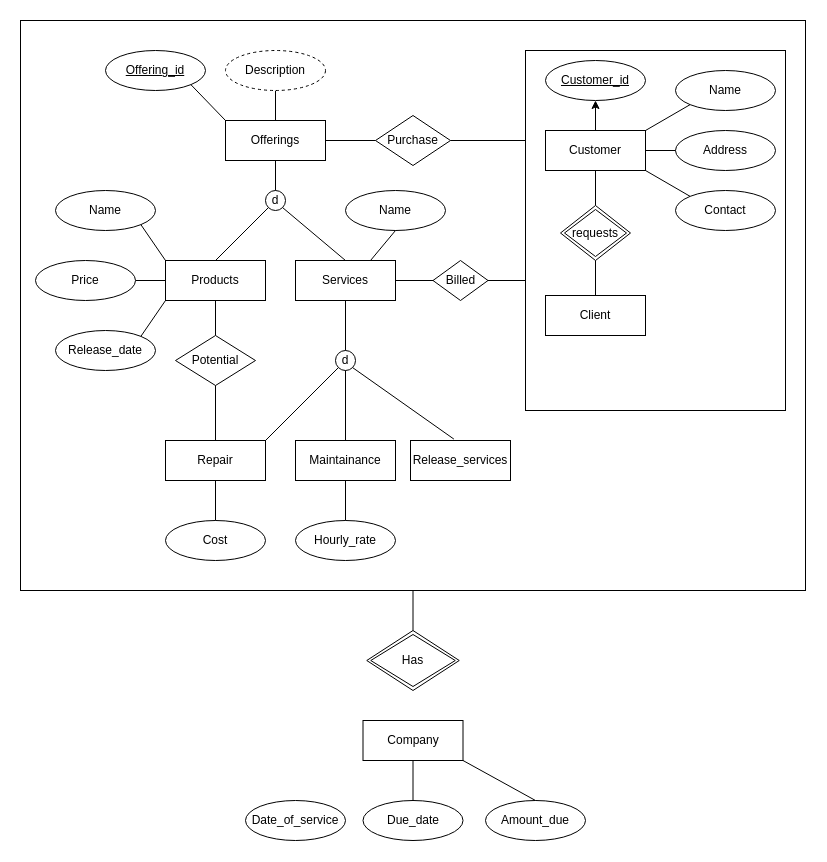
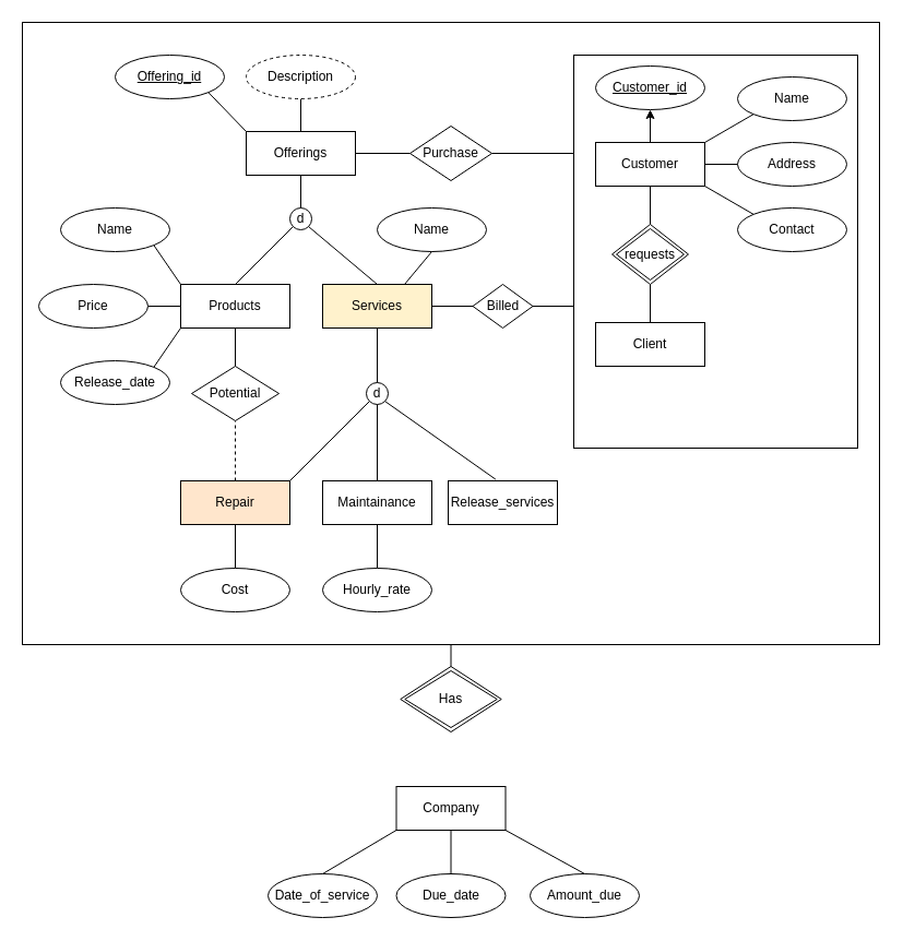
- <mxCell id="13" value="Services" style="whiteSpace=wrap;html=1;align=center;" vertex="1" parent="1"><mxGeometry x="295" y="260" width="100" height="40" as="geometry" /></mxCell>
+ <mxCell id="13" value="Services" style="whiteSpace=wrap;html=1;align=center;fillColor=#fff2cc;" vertex="1" parent="1"><mxGeometry x="295" y="260" width="100" height="40" as="geometry" /></mxCell>
- <mxCell id="27" value="" style="endArrow=none;html=1;rounded=0;exitX=0.5;exitY=0;exitDx=0;exitDy=0;entryX=0.5;entryY=1;entryDx=0;entryDy=0;" edge="1" parent="1" source="17" target="25"><mxGeometry width="50" height="50" relative="1" as="geometry"><mxPoint x="305" y="320" as="sourcePoint" /><mxPoint x="355" y="270" as="targetPoint" /></mxGeometry></mxCell>
+ <mxCell id="27" value="" style="endArrow=none;html=1;rounded=0;exitX=0.5;exitY=0;exitDx=0;exitDy=0;entryX=0.5;entryY=1;entryDx=0;entryDy=0;dashed=1;" edge="1" parent="1" source="17" target="25"><mxGeometry width="50" height="50" relative="1" as="geometry"><mxPoint x="305" y="320" as="sourcePoint" /><mxPoint x="355" y="270" as="targetPoint" /></mxGeometry></mxCell>
- <mxCell id="17" value="Repair" style="whiteSpace=wrap;html=1;align=center;" vertex="1" parent="1"><mxGeometry x="165" y="440" width="100" height="40" as="geometry" /></mxCell>
+ <mxCell id="17" value="Repair" style="whiteSpace=wrap;html=1;align=center;fillColor=#ffe6cc;" vertex="1" parent="1"><mxGeometry x="165" y="440" width="100" height="40" as="geometry" /></mxCell>
- <mxCell id="55" value="Has" style="shape=rhombus;double=1;perimeter=rhombusPerimeter;whiteSpace=wrap;html=1;align=center;" vertex="1" parent="1"><mxGeometry x="366.25" y="630" width="92.5" height="60" as="geometry" /></mxCell>
+ <mxCell id="55" value="Has" style="shape=rhombus;double=1;perimeter=rhombusPerimeter;whiteSpace=wrap;html=1;align=center;" vertex="1" parent="1"><mxGeometry x="366.25" y="610" width="92.5" height="60" as="geometry" /></mxCell>
+ <mxCell id="61" value="" style="endArrow=none;html=1;rounded=0;entryX=0;entryY=1;entryDx=0;entryDy=0;exitX=0.5;exitY=0;exitDx=0;exitDy=0;" edge="1" parent="1" source="57" target="56"><mxGeometry width="50" height="50" relative="1" as="geometry"><mxPoint x="305" y="650" as="sourcePoint" /><mxPoint x="355" y="600" as="targetPoint" /></mxGeometry></mxCell>
